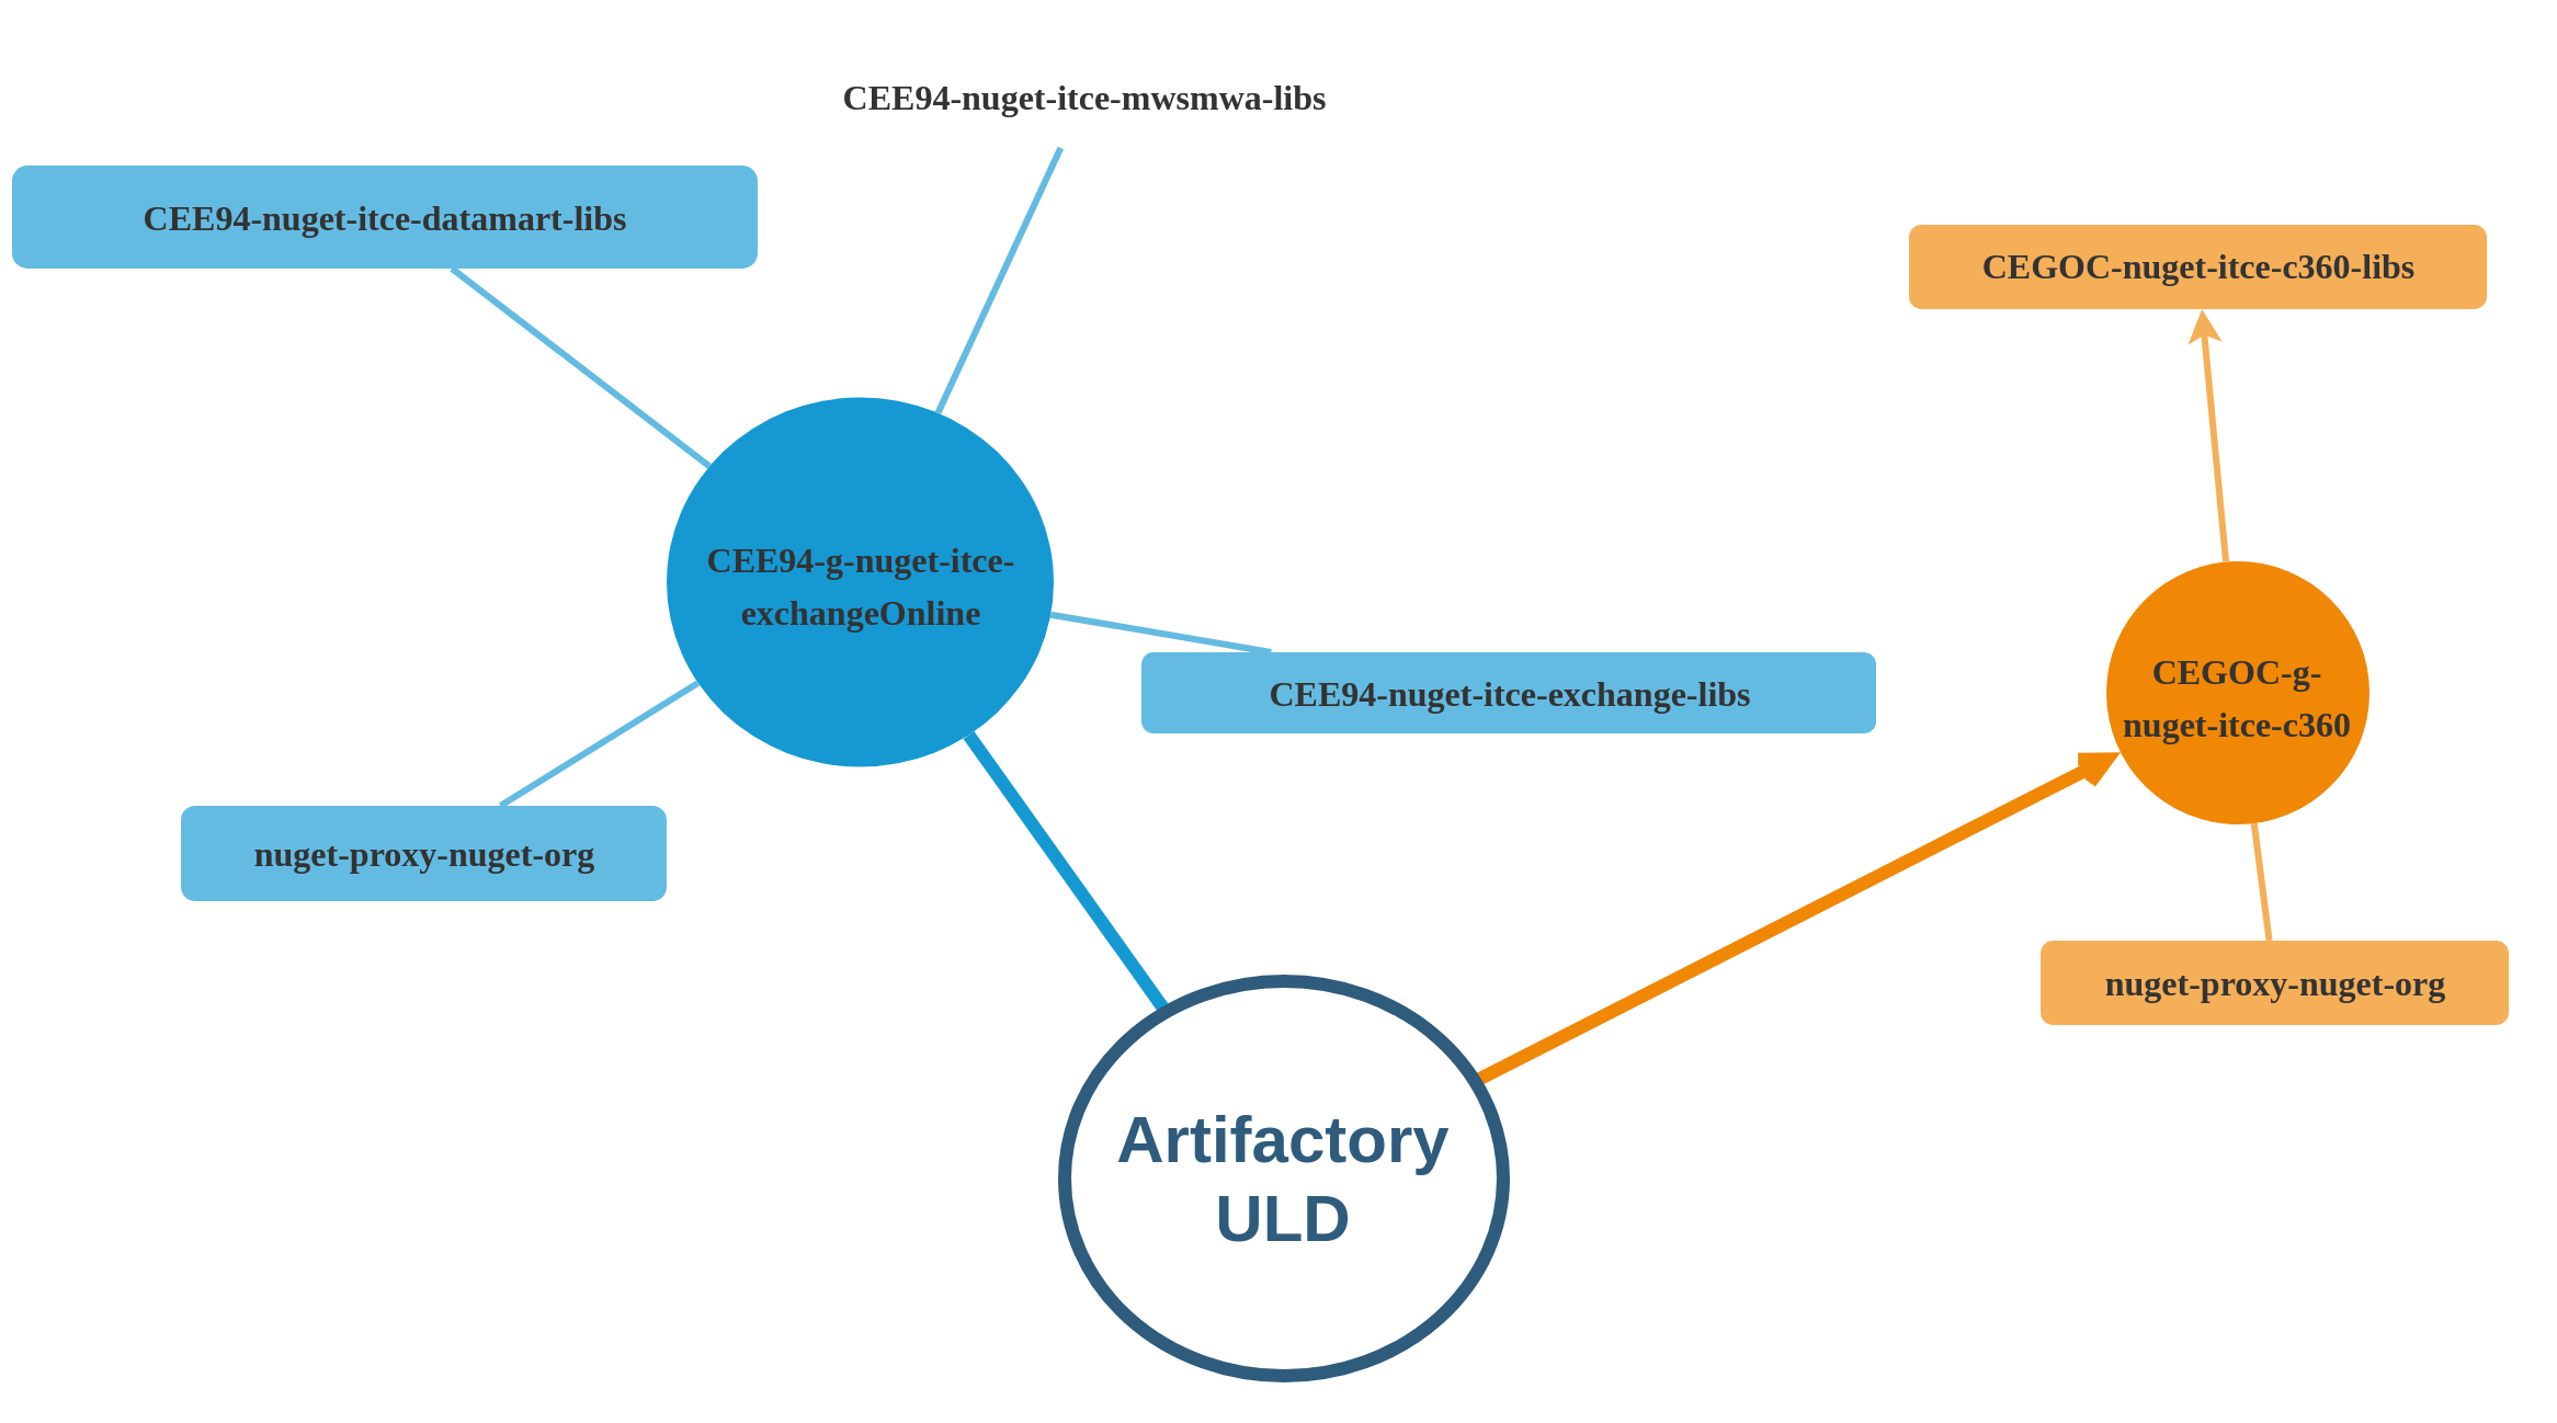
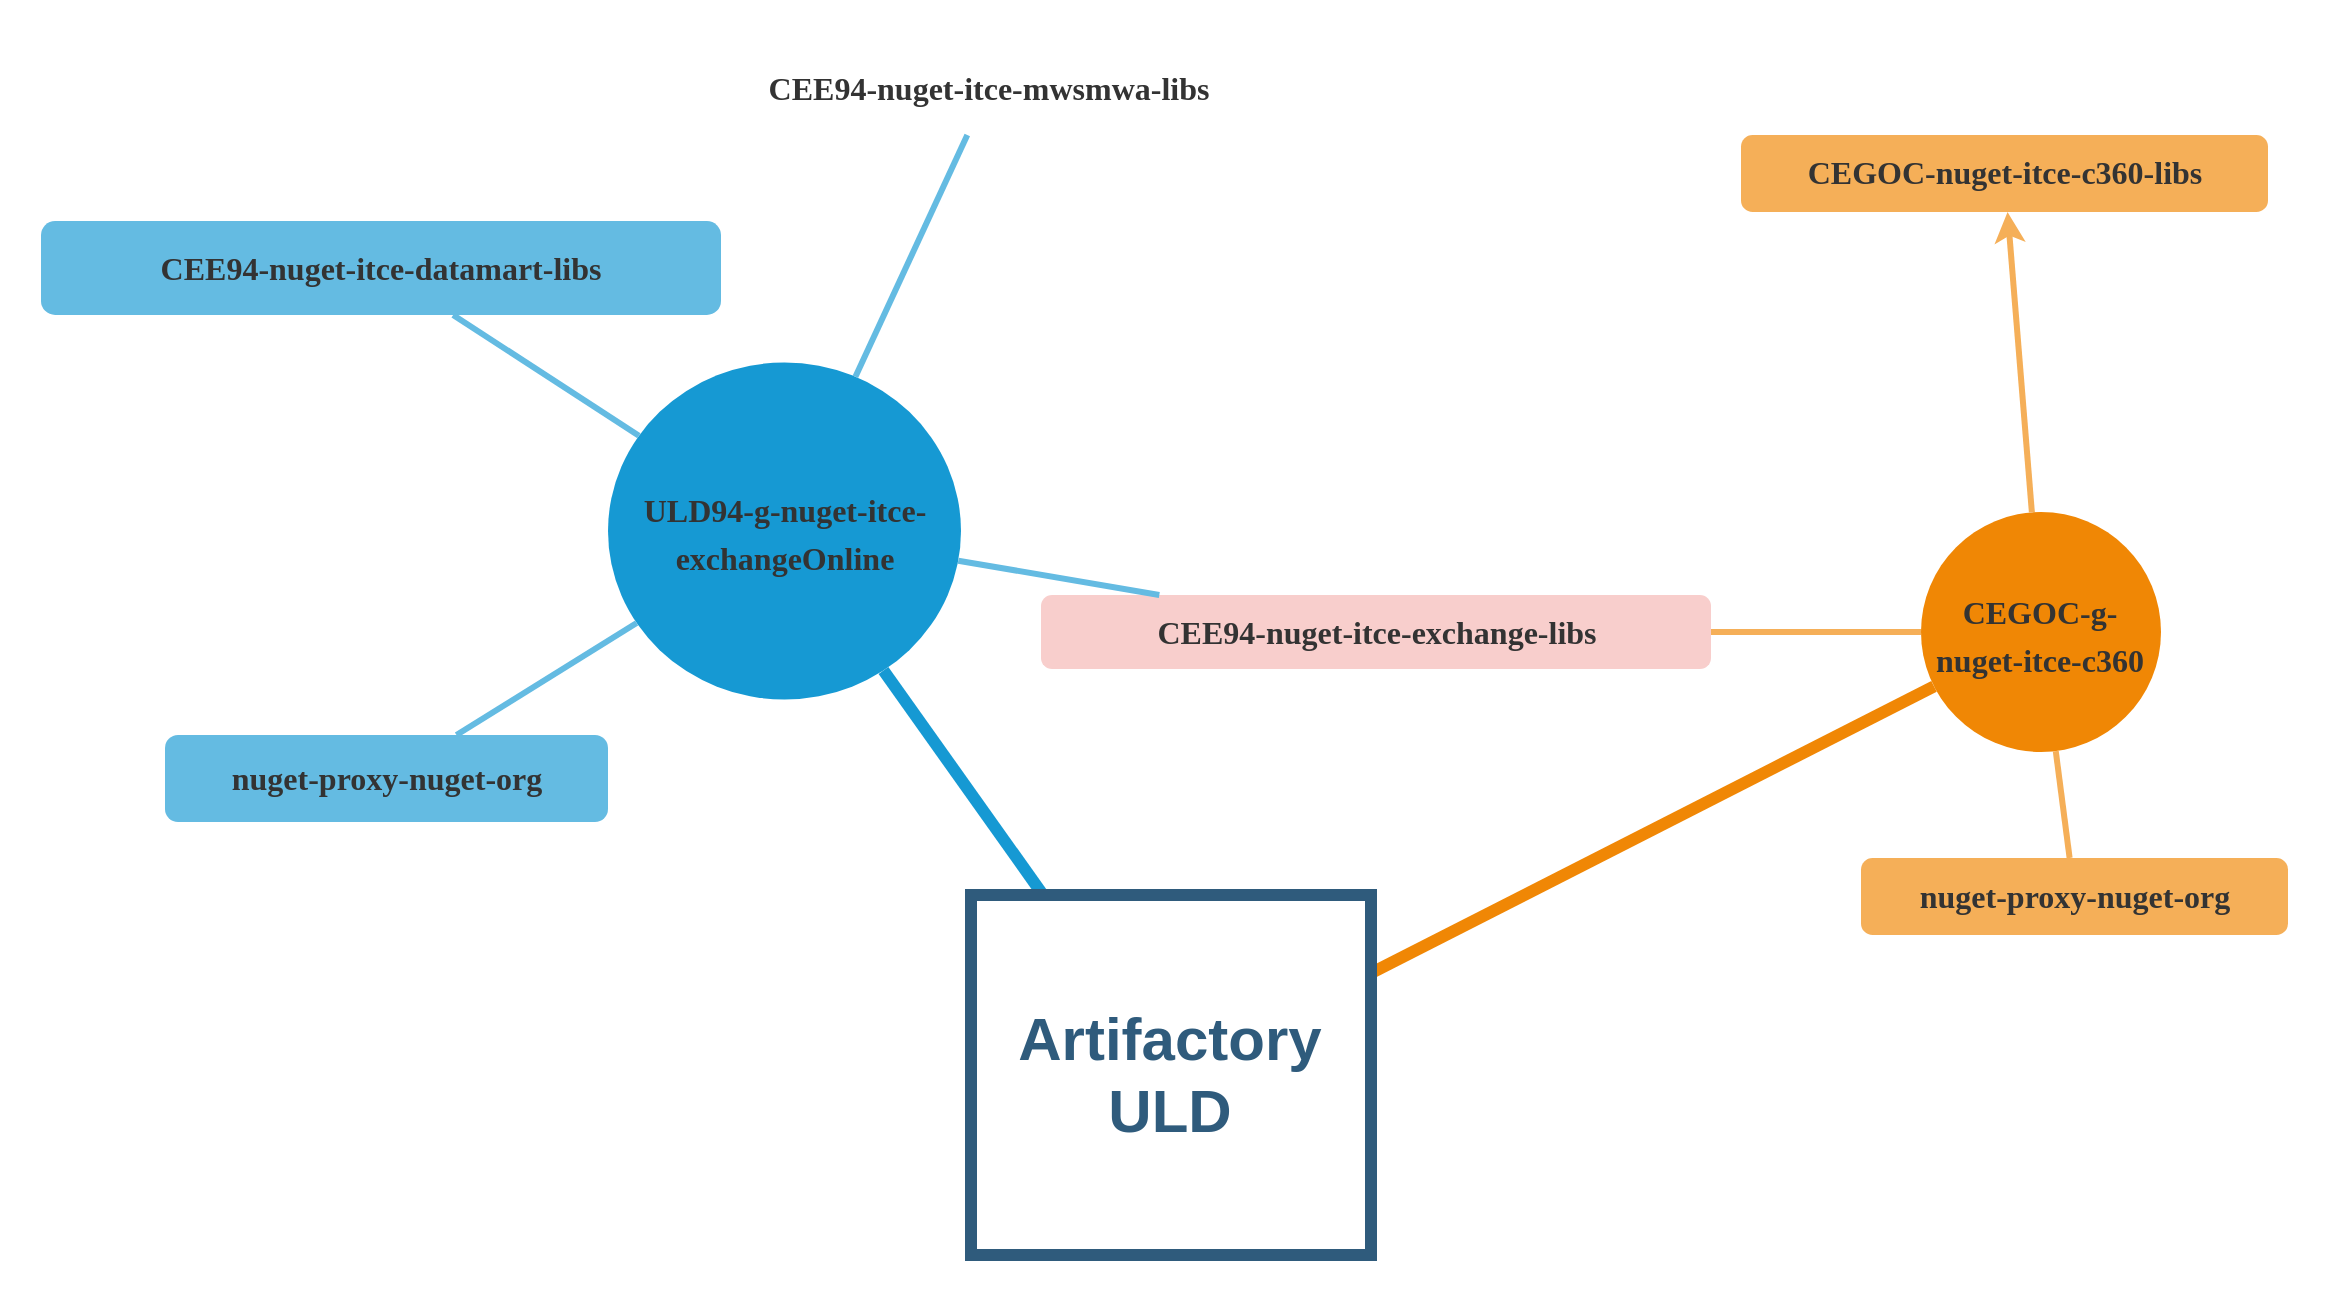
- <mxCell id="9" value="&lt;span style=&quot;color: rgb(51 , 51 , 51) ; font-family: &amp;#34;verdana&amp;#34; ; font-size: 16px ; font-weight: 700&quot;&gt;CEE94-nuget-itce-datamart-libs&lt;/span&gt;" style="rounded=1;fillColor=#64BBE2;strokeColor=none;strokeWidth=3;shadow=0;html=1;fontColor=#FFFFFF;" parent="1" vertex="1"><mxGeometry x="5" y="75" width="340" height="47" as="geometry" /></mxCell>
+ <mxCell id="9" value="&lt;span style=&quot;color: rgb(51 , 51 , 51) ; font-family: &amp;#34;verdana&amp;#34; ; font-size: 16px ; font-weight: 700&quot;&gt;CEE94-nuget-itce-datamart-libs&lt;/span&gt;" style="rounded=1;fillColor=#64BBE2;strokeColor=none;strokeWidth=3;shadow=0;html=1;fontColor=#FFFFFF;" parent="1" vertex="1"><mxGeometry x="20" y="110" width="340" height="47" as="geometry" /></mxCell>
- <mxCell id="15" value="&lt;span style=&quot;color: rgb(51 , 51 , 51) ; font-family: &amp;#34;verdana&amp;#34; ; font-size: 16px ; font-weight: 700&quot;&gt;CEGOC-nuget-itce-c360-libs&lt;/span&gt;" style="rounded=1;fillColor=#f5af58;strokeColor=none;strokeWidth=3;shadow=0;html=1;fontColor=#FFFFFF;" parent="1" vertex="1"><mxGeometry x="870" y="102" width="263.5" height="38.5" as="geometry" /></mxCell>
+ <mxCell id="15" value="&lt;span style=&quot;color: rgb(51 , 51 , 51) ; font-family: &amp;#34;verdana&amp;#34; ; font-size: 16px ; font-weight: 700&quot;&gt;CEGOC-nuget-itce-c360-libs&lt;/span&gt;" style="rounded=1;fillColor=#f5af58;strokeColor=none;strokeWidth=3;shadow=0;html=1;fontColor=#FFFFFF;" parent="1" vertex="1"><mxGeometry x="870" y="67" width="263.5" height="38.5" as="geometry" /></mxCell>
- <mxCell id="2" value="&lt;span style=&quot;color: rgb(51 , 51 , 51) ; font-family: &amp;#34;verdana&amp;#34; ; font-size: 16px ; font-weight: 700&quot;&gt;CEE94-g-nuget-itce-exchangeOnline&lt;/span&gt;" style="ellipse;whiteSpace=wrap;html=1;shadow=0;fontFamily=Helvetica;fontSize=20;fontColor=#FFFFFF;align=center;strokeWidth=3;fillColor=#1699D3;strokeColor=none;" parent="1" vertex="1"><mxGeometry x="303.5" y="180.75" width="176.5" height="168.5" as="geometry" /></mxCell>
+ <mxCell id="2" value="&lt;span style=&quot;color: rgb(51 , 51 , 51) ; font-family: &amp;#34;verdana&amp;#34; ; font-size: 16px ; font-weight: 700&quot;&gt;ULD94-g-nuget-itce-exchangeOnline&lt;/span&gt;" style="ellipse;whiteSpace=wrap;html=1;shadow=0;fontFamily=Helvetica;fontSize=20;fontColor=#FFFFFF;align=center;strokeWidth=3;fillColor=#1699D3;strokeColor=none;" parent="1" vertex="1"><mxGeometry x="303.5" y="180.75" width="176.5" height="168.5" as="geometry" /></mxCell>
- <mxCell id="8" value="&lt;span style=&quot;color: rgb(51 , 51 , 51) ; font-family: &amp;#34;verdana&amp;#34; ; font-size: 16px ; font-weight: 700&quot;&gt;CEE94-nuget-itce-exchange-libs&lt;/span&gt;" style="rounded=1;fillColor=#64BBE2;strokeColor=none;strokeWidth=3;shadow=0;html=1;fontColor=#FFFFFF;" parent="1" vertex="1"><mxGeometry x="520" y="297" width="335" height="37" as="geometry" /></mxCell>
+ <mxCell id="8" value="&lt;span style=&quot;color: rgb(51 , 51 , 51) ; font-family: &amp;#34;verdana&amp;#34; ; font-size: 16px ; font-weight: 700&quot;&gt;CEE94-nuget-itce-exchange-libs&lt;/span&gt;" style="rounded=1;fillColor=#f8cecc;strokeColor=none;strokeWidth=3;shadow=0;html=1;fontColor=#FFFFFF;" parent="1" vertex="1"><mxGeometry x="520" y="297" width="335" height="37" as="geometry" /></mxCell>
+ <mxCell id="19" value="" style="edgeStyle=none;endArrow=none;strokeWidth=3;strokeColor=#F5AF58;html=1;entryX=1;entryY=0.5;entryDx=0;entryDy=0;exitX=0;exitY=0.5;exitDx=0;exitDy=0;" edge="1" parent="1" source="3" target="8"><mxGeometry x="-31" y="110.5" width="100" height="100" as="geometry"><mxPoint x="1169" y="237.5" as="sourcePoint" /><mxPoint x="890" y="284" as="targetPoint" /></mxGeometry></mxCell>
- <mxCell id="6" style="endArrow=open;strokeWidth=6;strokeColor=#f08705;html=1;" parent="1" source="18" target="3" edge="1"><mxGeometry relative="1" as="geometry" /></mxCell>
+ <mxCell id="6" style="endArrow=none;strokeWidth=6;strokeColor=#f08705;html=1;" parent="1" source="18" target="3" edge="1"><mxGeometry relative="1" as="geometry" /></mxCell>
- <mxCell id="18" value="Artifactory ULD" style="ellipse;whiteSpace=wrap;html=1;shadow=0;fontFamily=Helvetica;fontSize=30;fontColor=#2F5B7C;align=center;strokeColor=#2F5B7C;strokeWidth=6;fillColor=#FFFFFF;fontStyle=1;gradientColor=none;" parent="1" vertex="1"><mxGeometry x="485" y="447" width="200" height="180" as="geometry" /></mxCell>
+ <mxCell id="18" value="Artifactory ULD" style="whiteSpace=wrap;html=1;shadow=0;fontFamily=Helvetica;fontSize=30;fontColor=#2F5B7C;align=center;strokeColor=#2F5B7C;strokeWidth=6;fillColor=#FFFFFF;fontStyle=1;gradientColor=none;rounded=0;" parent="1" vertex="1"><mxGeometry x="485" y="447" width="200" height="180" as="geometry" /></mxCell>
